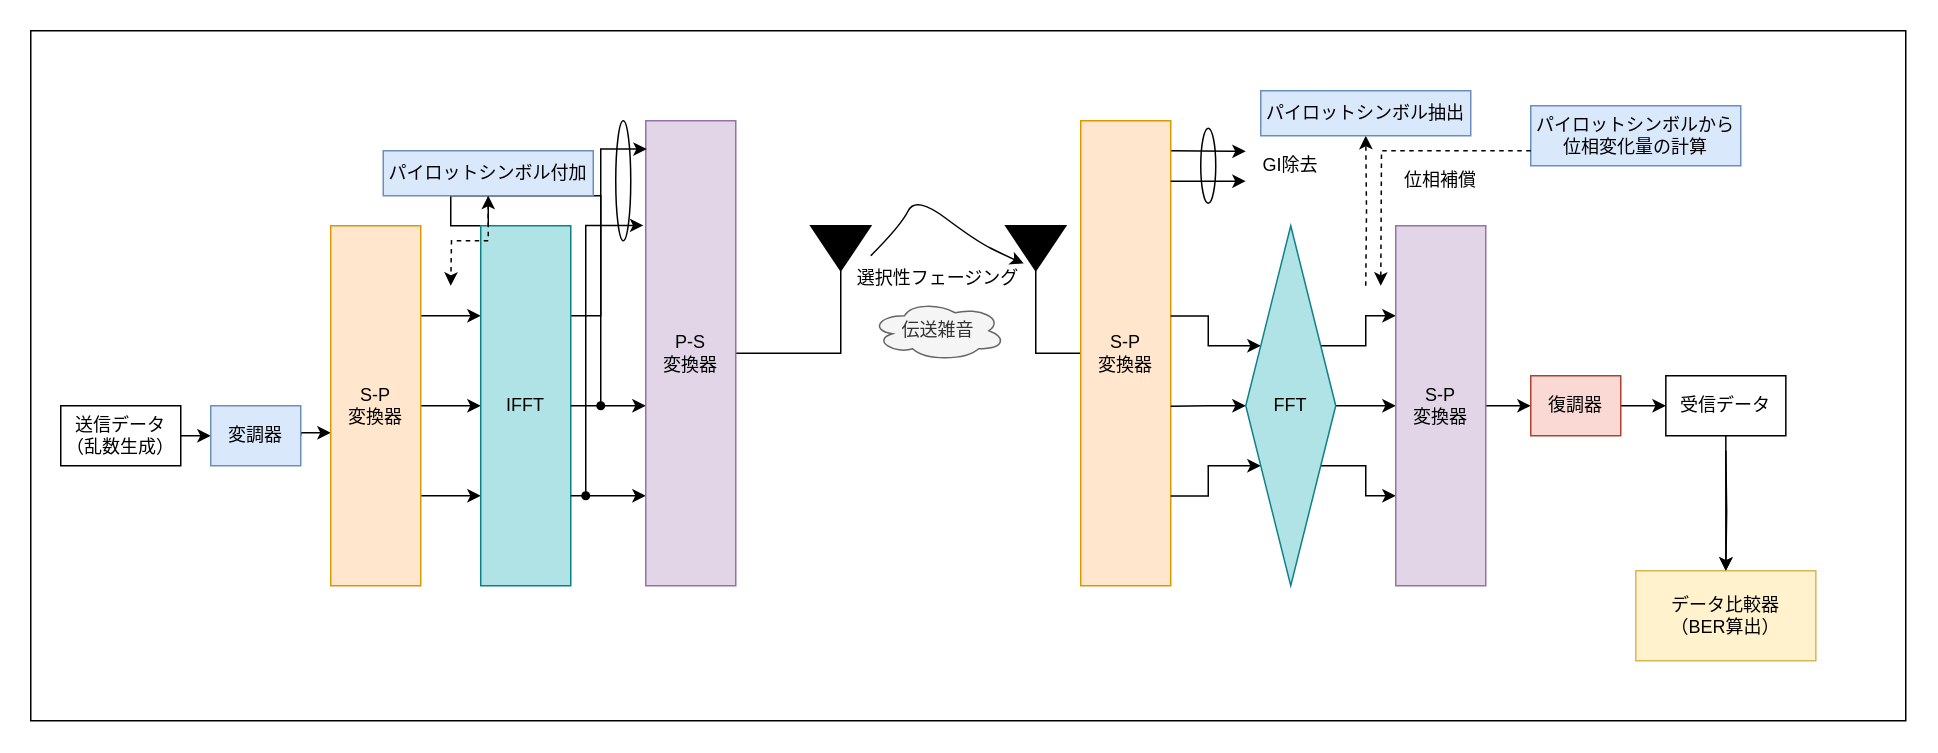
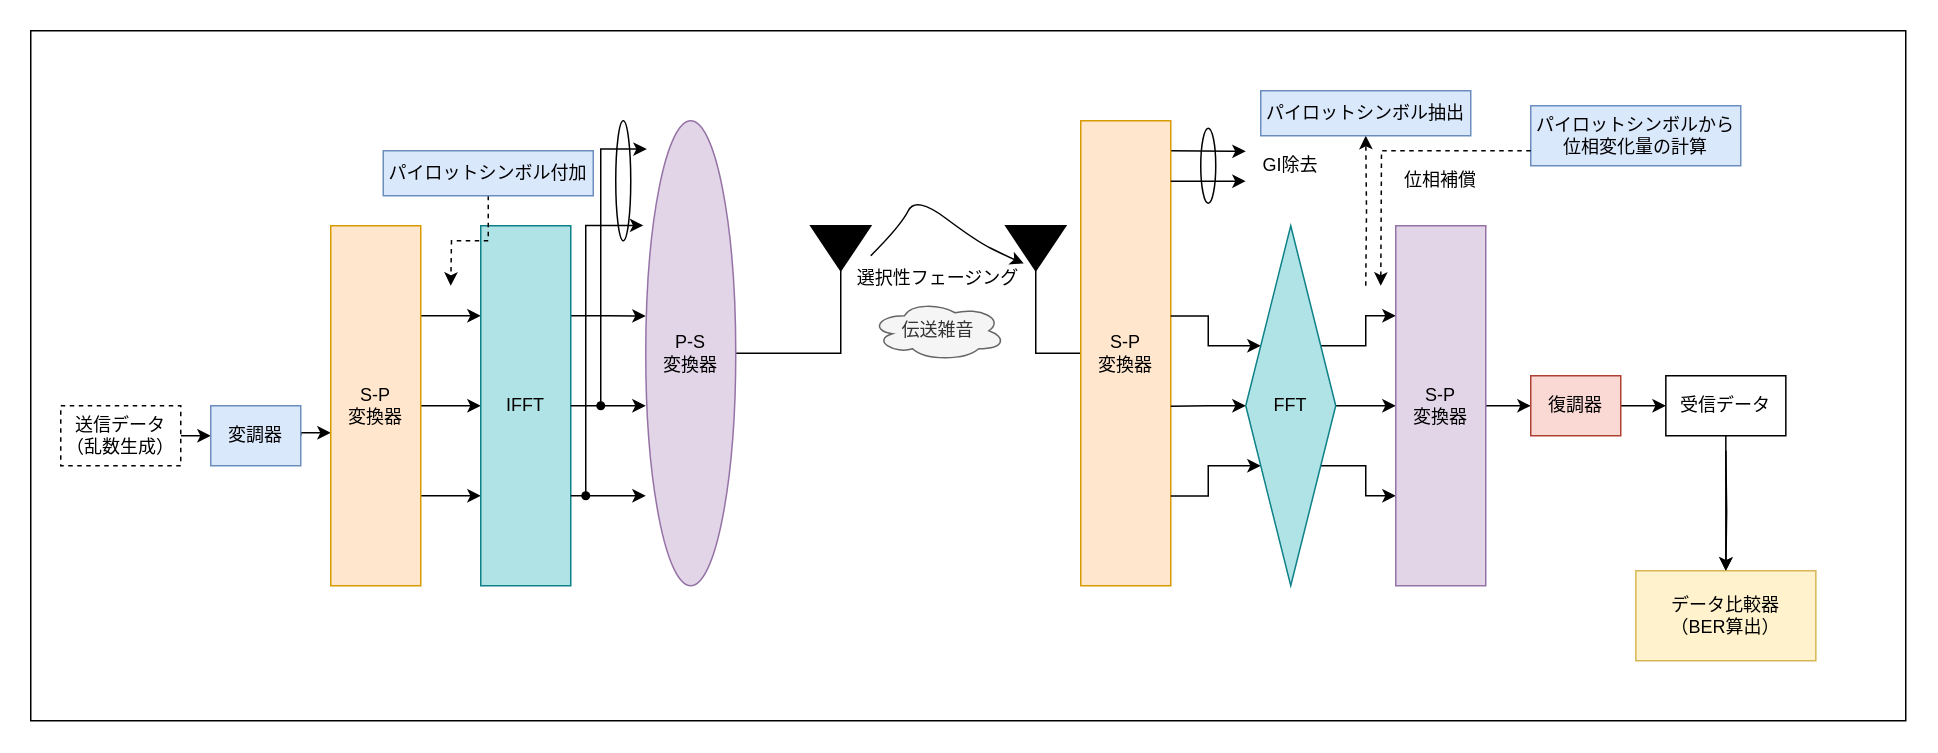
- <mxCell id="22" style="edgeStyle=orthogonalEdgeStyle;rounded=0;orthogonalLoop=1;jettySize=auto;html=1;exitX=1;exitY=0.25;exitDx=0;exitDy=0;endArrow=classic;endFill=1;" edge="1" parent="1" source="23" target="25"><mxGeometry relative="1" as="geometry" /></mxCell>
+ <mxCell id="22" style="edgeStyle=orthogonalEdgeStyle;rounded=0;orthogonalLoop=1;jettySize=auto;html=1;exitX=1;exitY=0.25;exitDx=0;exitDy=0;entryX=0;entryY=0.42;entryDx=0;entryDy=0;entryPerimeter=0;endArrow=classic;endFill=1;" edge="1" parent="1" source="23" target="26"><mxGeometry relative="1" as="geometry" /></mxCell>
- <mxCell id="26" value="P-S&lt;br&gt;変換器" style="rounded=0;whiteSpace=wrap;html=1;fillColor=#e1d5e7;strokeColor=#9673a6;" vertex="1" parent="1"><mxGeometry x="430" y="80" width="60" height="310" as="geometry" /></mxCell>
+ <mxCell id="26" value="P-S&lt;br&gt;変換器" style="ellipse;whiteSpace=wrap;html=1;fillColor=#e1d5e7;strokeColor=#9673a6;" vertex="1" parent="1"><mxGeometry x="430" y="80" width="60" height="310" as="geometry" /></mxCell>
- <mxCell id="4" value="送信データ&lt;br&gt;（乱数生成）" style="rounded=0;whiteSpace=wrap;html=1;" vertex="1" parent="1"><mxGeometry x="40" y="270" width="80" height="40" as="geometry" /></mxCell>
+ <mxCell id="4" value="送信データ&lt;br&gt;（乱数生成）" style="rounded=0;whiteSpace=wrap;html=1;dashed=1;" vertex="1" parent="1"><mxGeometry x="40" y="270" width="80" height="40" as="geometry" /></mxCell>
